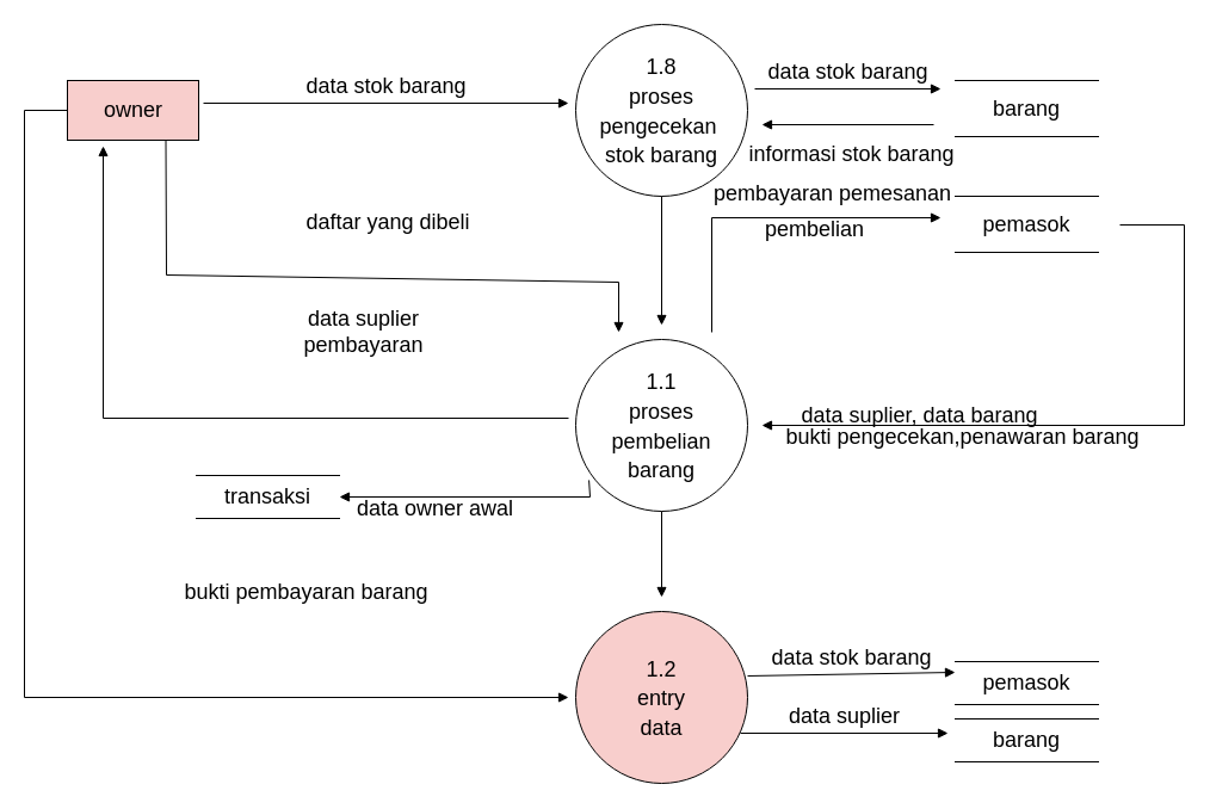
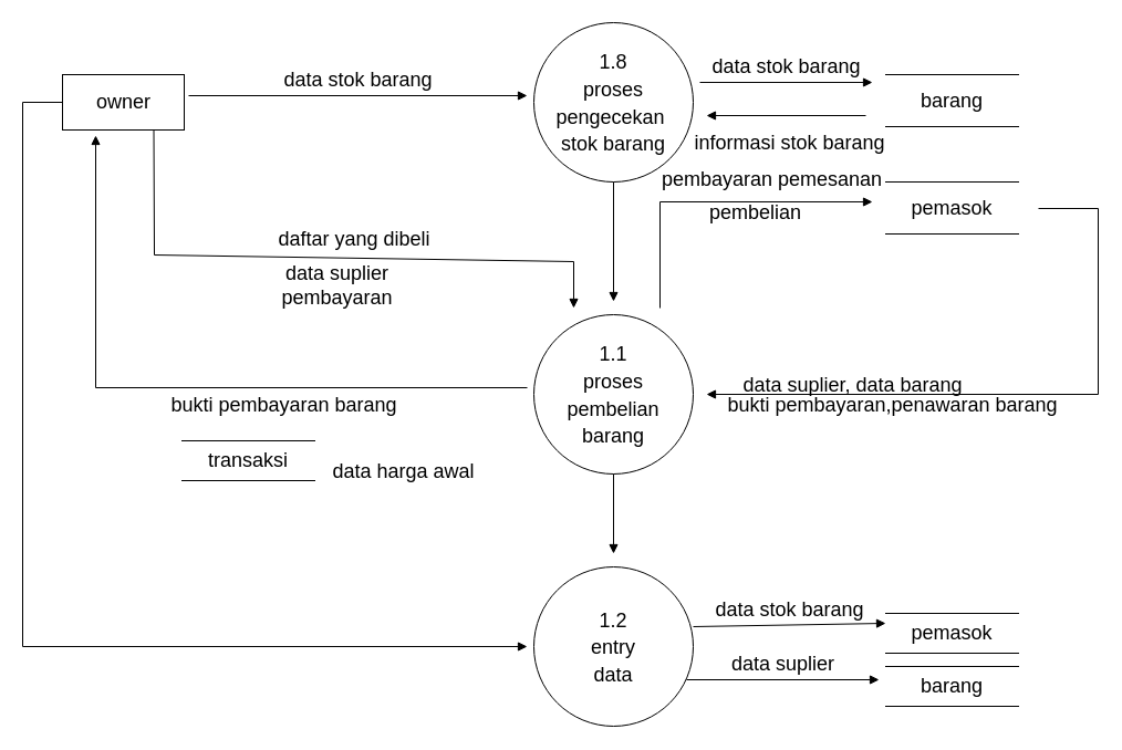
- <mxCell id="7" value="owner" style="html=1;fontSize=18;fillColor=#f8cecc;" vertex="1" parent="1"><mxGeometry x="56" y="67" width="110" height="50" as="geometry" /></mxCell>
+ <mxCell id="7" value="owner" style="html=1;fontSize=18;" vertex="1" parent="1"><mxGeometry x="56" y="67" width="110" height="50" as="geometry" /></mxCell>
- <mxCell id="15" value="daftar yang dibeli&amp;nbsp;" style="text;html=1;align=center;verticalAlign=middle;resizable=0;points=[];autosize=1;strokeColor=none;fillColor=none;fontSize=18;" vertex="1" parent="1"><mxGeometry x="249" y="171" width="156" height="30" as="geometry" /></mxCell>
+ <mxCell id="15" value="daftar yang dibeli&amp;nbsp;" style="text;html=1;align=center;verticalAlign=middle;resizable=0;points=[];autosize=1;strokeColor=none;fillColor=none;fontSize=18;" vertex="1" parent="1"><mxGeometry x="244" y="201" width="156" height="30" as="geometry" /></mxCell>
- <mxCell id="16" value="data suplier&lt;br&gt;pembayaran" style="text;html=1;align=center;verticalAlign=middle;resizable=0;points=[];autosize=1;strokeColor=none;fillColor=none;fontSize=18;" vertex="1" parent="1"><mxGeometry x="247" y="251" width="114" height="54" as="geometry" /></mxCell>
+ <mxCell id="16" value="data suplier&lt;br&gt;pembayaran" style="text;html=1;align=center;verticalAlign=middle;resizable=0;points=[];autosize=1;strokeColor=none;fillColor=none;fontSize=18;" vertex="1" parent="1"><mxGeometry x="247" y="231" width="114" height="54" as="geometry" /></mxCell>
- <mxCell id="29" value="bukti pengecekan,penawaran barang" style="text;html=1;align=center;verticalAlign=middle;resizable=0;points=[];autosize=1;strokeColor=none;fillColor=none;fontSize=18;" vertex="1" parent="1"><mxGeometry x="650" y="351" width="312" height="30" as="geometry" /></mxCell>
+ <mxCell id="29" value="bukti pembayaran,penawaran barang" style="text;html=1;align=center;verticalAlign=middle;resizable=0;points=[];autosize=1;strokeColor=none;fillColor=none;fontSize=18;" vertex="1" parent="1"><mxGeometry x="650" y="351" width="312" height="30" as="geometry" /></mxCell>
- <mxCell id="20" value="" style="html=1;verticalAlign=bottom;endArrow=block;rounded=0;fontSize=18;exitX=0.077;exitY=0.819;exitDx=0;exitDy=0;exitPerimeter=0;entryX=1;entryY=0.5;entryDx=0;entryDy=0;" edge="1" parent="1" source="3" target="19"><mxGeometry width="80" relative="1" as="geometry"><mxPoint x="284" y="416" as="sourcePoint" /><mxPoint x="362" y="458" as="targetPoint" /><Array as="points"><mxPoint x="494" y="416" /></Array></mxGeometry></mxCell>
- <mxCell id="21" value="data owner awal" style="text;html=1;align=center;verticalAlign=middle;resizable=0;points=[];autosize=1;strokeColor=none;fillColor=none;fontSize=18;" vertex="1" parent="1"><mxGeometry x="292" y="411" width="144" height="30" as="geometry" /></mxCell>
+ <mxCell id="21" value="data harga awal" style="text;html=1;align=center;verticalAlign=middle;resizable=0;points=[];autosize=1;strokeColor=none;fillColor=none;fontSize=18;" vertex="1" parent="1"><mxGeometry x="292" y="411" width="144" height="30" as="geometry" /></mxCell>
- <mxCell id="18" value="bukti pembayaran barang" style="text;html=1;align=center;verticalAlign=middle;resizable=0;points=[];autosize=1;strokeColor=none;fillColor=none;fontSize=18;" vertex="1" parent="1"><mxGeometry x="145" y="481" width="222" height="30" as="geometry" /></mxCell>
+ <mxCell id="18" value="bukti pembayaran barang" style="text;html=1;align=center;verticalAlign=middle;resizable=0;points=[];autosize=1;strokeColor=none;fillColor=none;fontSize=18;" vertex="1" parent="1"><mxGeometry x="145" y="351" width="222" height="30" as="geometry" /></mxCell>
- <mxCell id="4" value="&lt;font style=&quot;font-size: 18px&quot;&gt;1.2&lt;br&gt;entry&lt;br&gt;data&lt;br&gt;&lt;/font&gt;" style="ellipse;whiteSpace=wrap;html=1;aspect=fixed;fontSize=20;fillColor=#f8cecc;" vertex="1" parent="1"><mxGeometry x="482" y="512" width="144" height="144" as="geometry" /></mxCell>
+ <mxCell id="4" value="&lt;font style=&quot;font-size: 18px&quot;&gt;1.2&lt;br&gt;entry&lt;br&gt;data&lt;br&gt;&lt;/font&gt;" style="ellipse;whiteSpace=wrap;html=1;aspect=fixed;fontSize=20;" vertex="1" parent="1"><mxGeometry x="482" y="512" width="144" height="144" as="geometry" /></mxCell>
